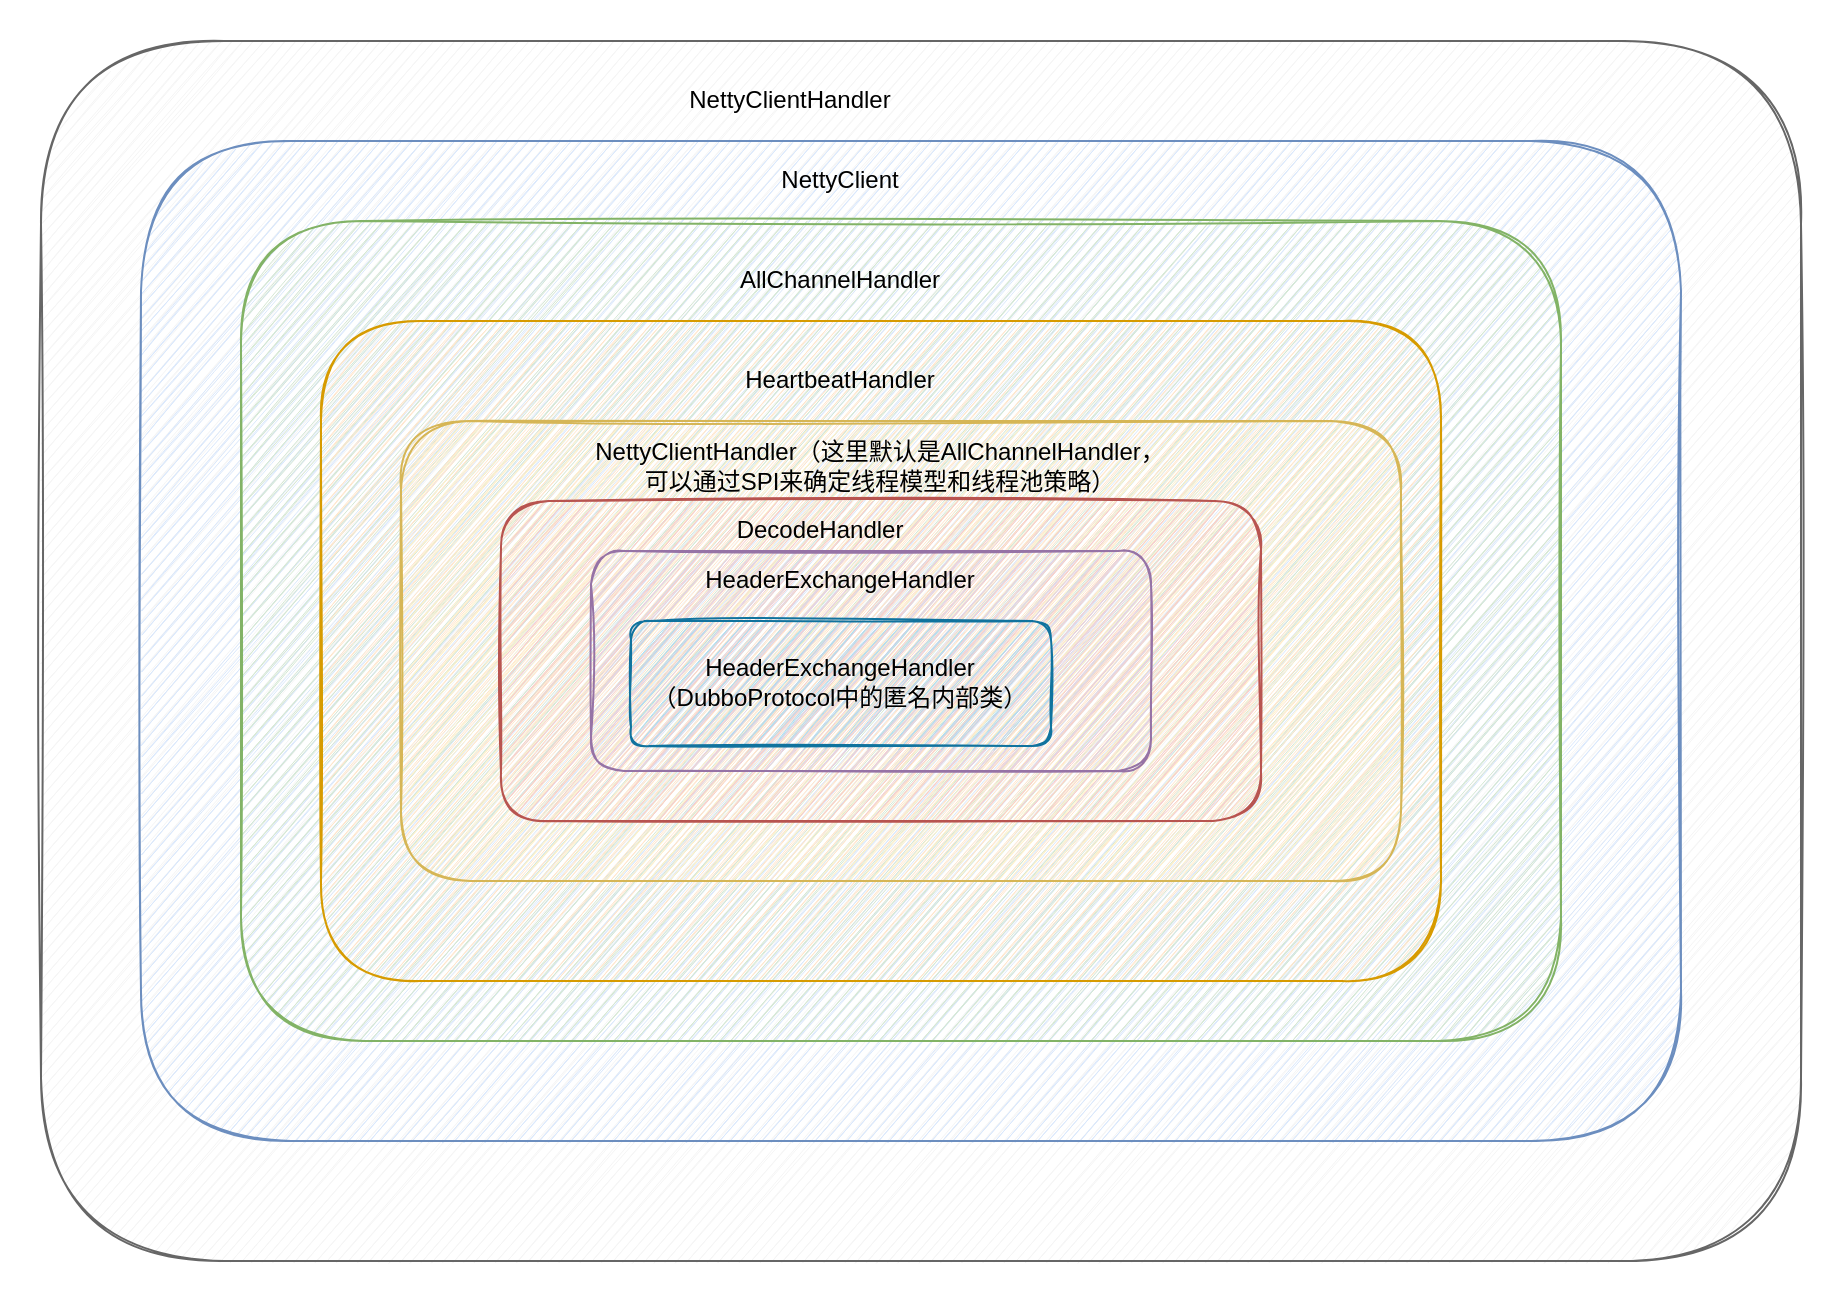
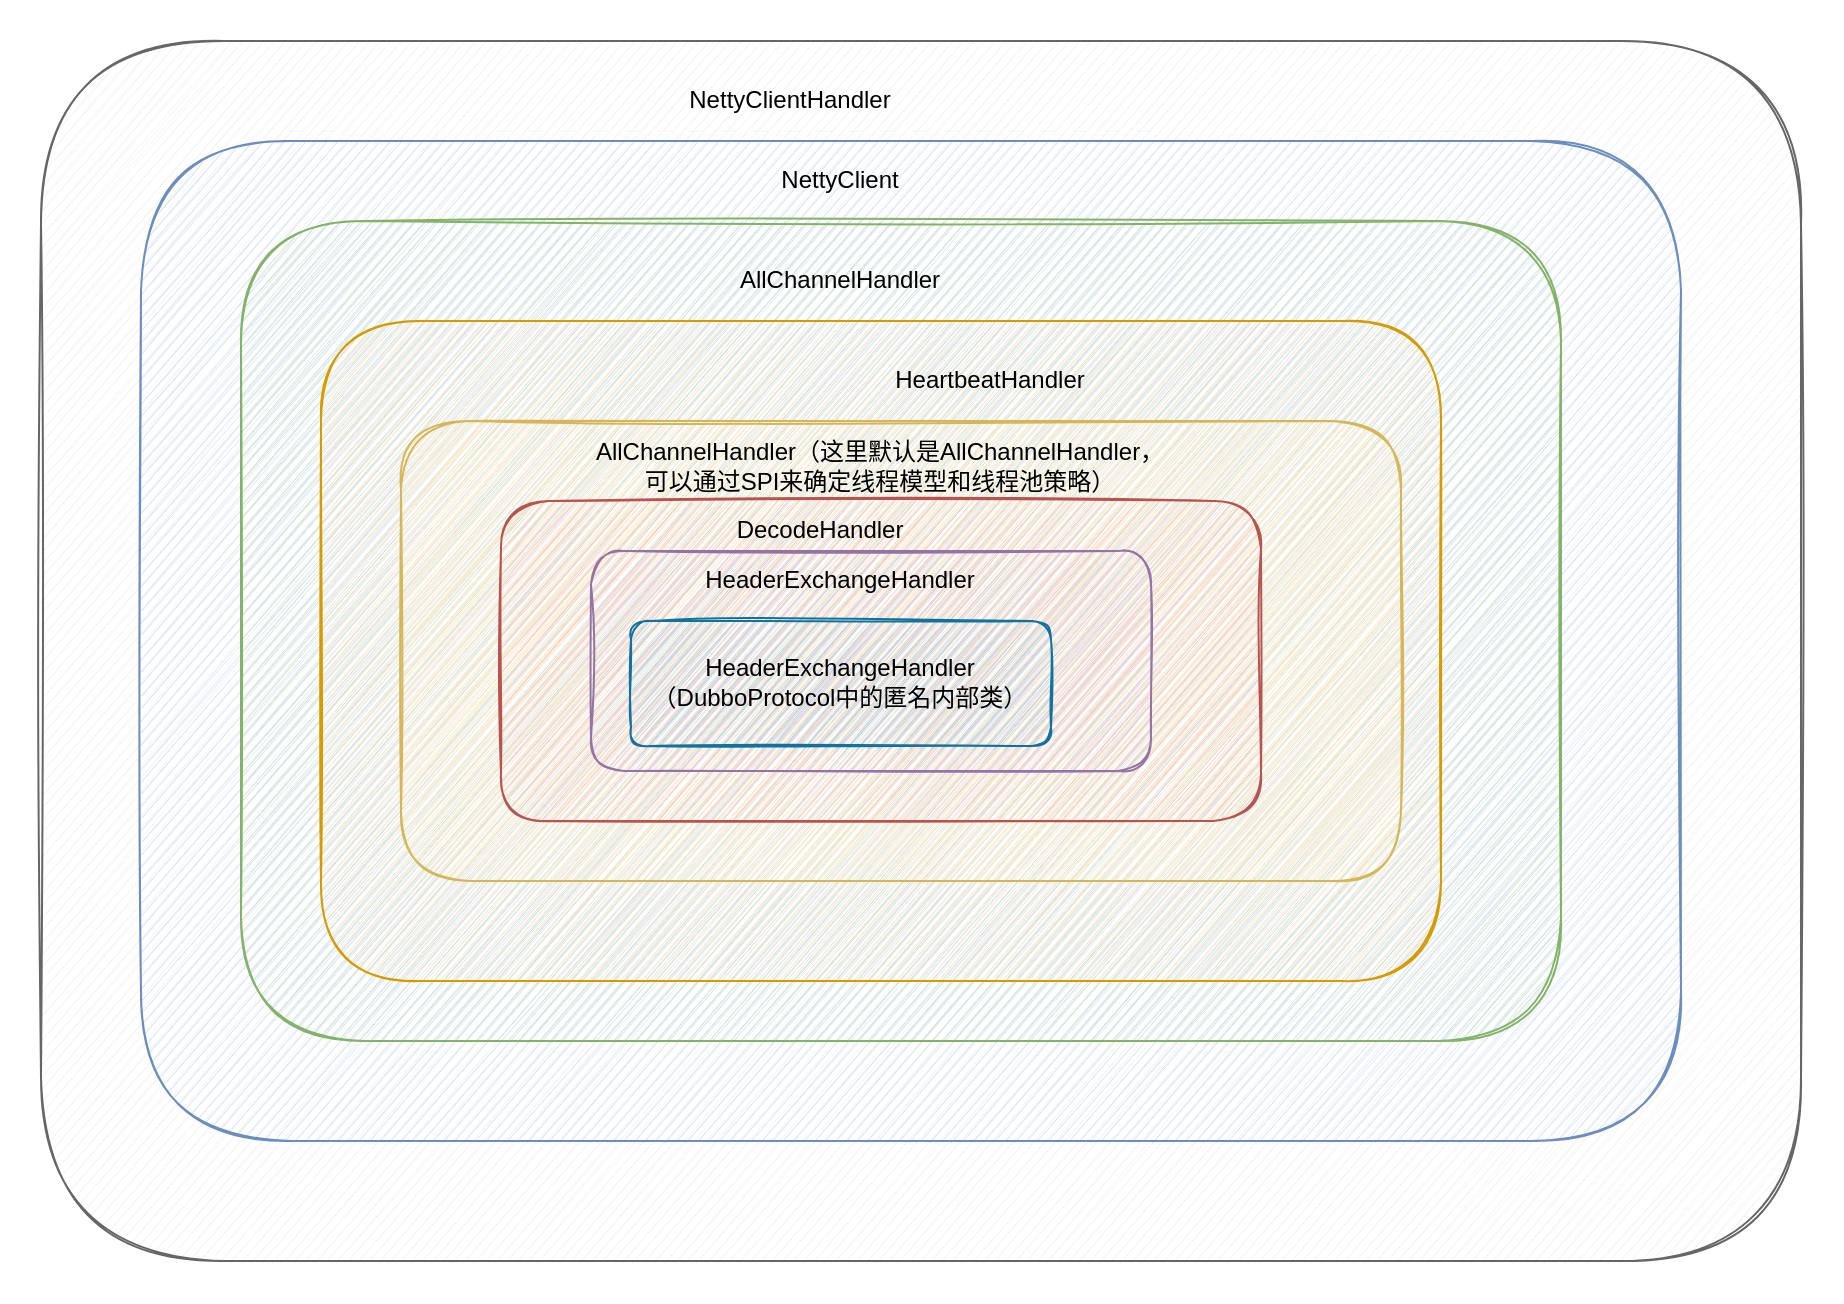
- <mxCell id="13" value="HeartbeatHandler" style="text;html=1;strokeColor=none;fillColor=none;align=center;verticalAlign=middle;whiteSpace=wrap;rounded=0;sketch=1;" vertex="1" parent="1"><mxGeometry x="400" y="180" width="40" height="20" as="geometry" /></mxCell>
+ <mxCell id="13" value="HeartbeatHandler" style="text;html=1;strokeColor=none;fillColor=none;align=center;verticalAlign=middle;whiteSpace=wrap;rounded=0;sketch=1;" vertex="1" parent="1"><mxGeometry x="475" y="180" width="40" height="20" as="geometry" /></mxCell>
- <mxCell id="14" value="NettyClientHandler（这里默认是AllChannelHandler，可以通过SPI来确定线程模型和线程池策略）" style="text;html=1;strokeColor=none;fillColor=none;align=center;verticalAlign=middle;whiteSpace=wrap;rounded=0;sketch=1;" vertex="1" parent="1"><mxGeometry x="295" y="167.5" width="290" height="130" as="geometry" /></mxCell>
+ <mxCell id="14" value="AllChannelHandler（这里默认是AllChannelHandler，可以通过SPI来确定线程模型和线程池策略）" style="text;html=1;strokeColor=none;fillColor=none;align=center;verticalAlign=middle;whiteSpace=wrap;rounded=0;sketch=1;" vertex="1" parent="1"><mxGeometry x="295" y="167.5" width="290" height="130" as="geometry" /></mxCell>
